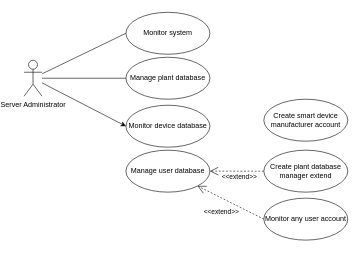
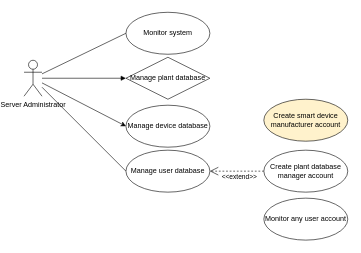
- <mxCell id="7" value="" style="endArrow=none;html=1;rounded=0;entryX=0;entryY=0.5;entryDx=0;entryDy=0;" edge="1" parent="1" target="8" source="2"><mxGeometry width="50" height="50" relative="1" as="geometry"><mxPoint x="50" y="130" as="sourcePoint" /><mxPoint x="190" y="135" as="targetPoint" /></mxGeometry></mxCell>
+ <mxCell id="7" value="" style="endArrow=block;html=1;rounded=0;entryX=0;entryY=0.5;entryDx=0;entryDy=0;" edge="1" parent="1" target="8" source="2"><mxGeometry width="50" height="50" relative="1" as="geometry"><mxPoint x="50" y="130" as="sourcePoint" /><mxPoint x="190" y="135" as="targetPoint" /></mxGeometry></mxCell>
- <mxCell id="8" value="Manage plant database" style="ellipse;whiteSpace=wrap;html=1;" vertex="1" parent="1"><mxGeometry x="190" y="95" width="140" height="70" as="geometry" /></mxCell>
+ <mxCell id="8" value="Manage plant database" style="rhombus;whiteSpace=wrap;html=1;" vertex="1" parent="1"><mxGeometry x="190" y="95" width="140" height="70" as="geometry" /></mxCell>
- <mxCell id="10" value="Create smart device manufacturer account" style="ellipse;whiteSpace=wrap;html=1;" vertex="1" parent="1"><mxGeometry x="420" y="165" width="140" height="70" as="geometry" /></mxCell>
+ <mxCell id="10" value="Create smart device manufacturer account" style="ellipse;whiteSpace=wrap;html=1;fillColor=#fff2cc;" vertex="1" parent="1"><mxGeometry x="420" y="165" width="140" height="70" as="geometry" /></mxCell>
- <mxCell id="14" value="Monitor device database" style="ellipse;whiteSpace=wrap;html=1;" vertex="1" parent="1"><mxGeometry x="190" y="175" width="140" height="70" as="geometry" /></mxCell>
+ <mxCell id="14" value="Manage device database" style="ellipse;whiteSpace=wrap;html=1;" vertex="1" parent="1"><mxGeometry x="190" y="175" width="140" height="70" as="geometry" /></mxCell>
+ <mxCell id="5" value="" style="endArrow=none;html=1;rounded=0;entryX=0;entryY=0.5;entryDx=0;entryDy=0;" edge="1" parent="1" target="6" source="2"><mxGeometry width="50" height="50" relative="1" as="geometry"><mxPoint x="710" y="150" as="sourcePoint" /><mxPoint x="850" y="155" as="targetPoint" /></mxGeometry></mxCell>
- <mxCell id="11" value="Create plant database manager extend" style="ellipse;whiteSpace=wrap;html=1;" vertex="1" parent="1"><mxGeometry x="420" y="250" width="140" height="70" as="geometry" /></mxCell>
+ <mxCell id="11" value="Create plant database manager account" style="ellipse;whiteSpace=wrap;html=1;" vertex="1" parent="1"><mxGeometry x="420" y="250" width="140" height="70" as="geometry" /></mxCell>
- <mxCell id="12" value="&amp;lt;&amp;lt;extend&amp;gt;&amp;gt;" style="endArrow=open;endSize=12;dashed=1;html=1;rounded=0;entryX=1;entryY=1;entryDx=0;entryDy=0;exitX=0;exitY=0.5;exitDx=0;exitDy=0;" edge="1" parent="1" target="6" source="13"><mxGeometry x="0.114" y="21" width="160" relative="1" as="geometry"><mxPoint x="310" y="360" as="sourcePoint" /><mxPoint x="471" y="365" as="targetPoint" /><mxPoint as="offset" /></mxGeometry></mxCell>
